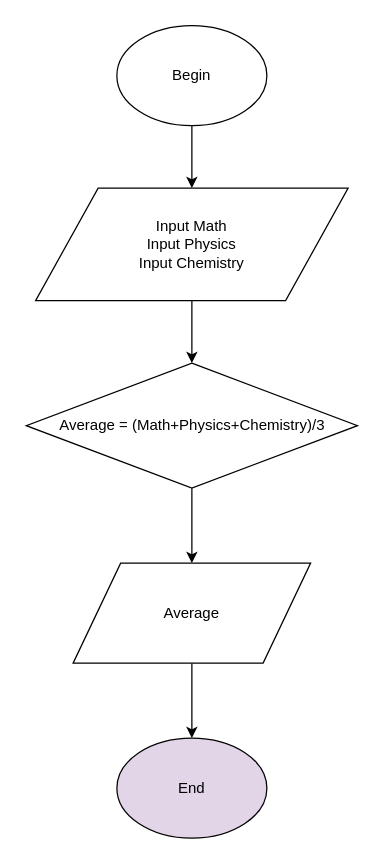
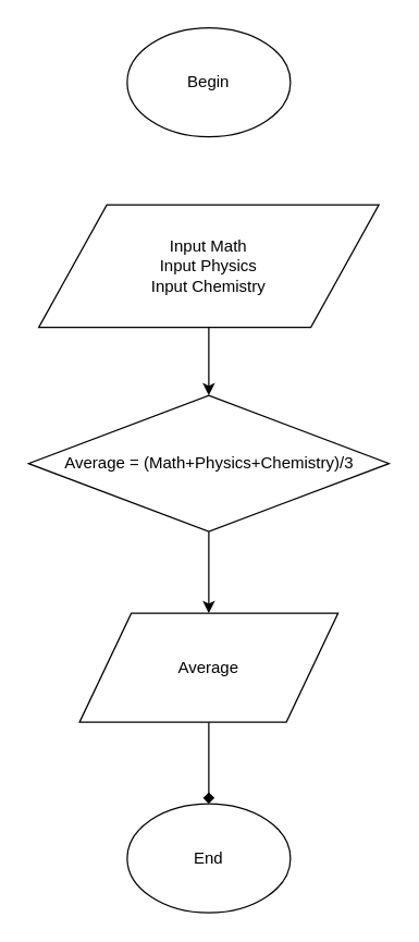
- <mxCell id="6" value="" style="endArrow=classic;html=1;entryX=0.5;entryY=0;entryDx=0;entryDy=0;" edge="1" parent="1" source="2" target="3"><mxGeometry width="50" height="50" relative="1" as="geometry"><mxPoint x="133" y="140" as="sourcePoint" /><mxPoint x="153" y="140" as="targetPoint" /></mxGeometry></mxCell>
- <mxCell id="8" style="edgeStyle=orthogonalEdgeStyle;rounded=0;orthogonalLoop=1;jettySize=auto;html=1;entryX=0.5;entryY=0;entryDx=0;entryDy=0;" edge="1" parent="1" source="9" target="10"><mxGeometry relative="1" as="geometry" /></mxCell>
+ <mxCell id="8" style="edgeStyle=orthogonalEdgeStyle;rounded=0;orthogonalLoop=1;jettySize=auto;html=1;entryX=0.5;entryY=0;entryDx=0;entryDy=0;endArrow=diamond;" edge="1" parent="1" source="9" target="10"><mxGeometry relative="1" as="geometry" /></mxCell>
- <mxCell id="10" value="End" style="ellipse;whiteSpace=wrap;html=1;fillColor=#e1d5e7;" vertex="1" parent="1"><mxGeometry x="93" y="590" width="120" height="80" as="geometry" /></mxCell>
+ <mxCell id="10" value="End" style="ellipse;whiteSpace=wrap;html=1;" vertex="1" parent="1"><mxGeometry x="93" y="590" width="120" height="80" as="geometry" /></mxCell>
